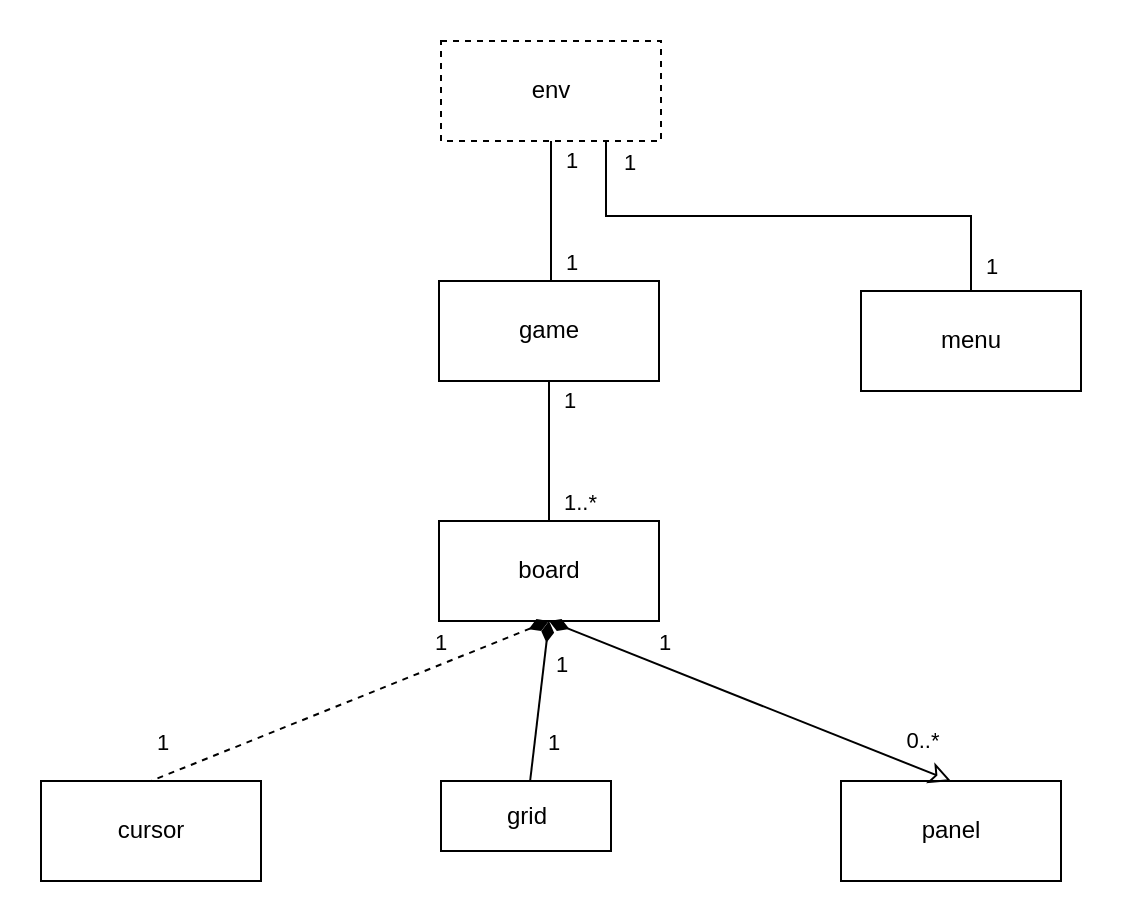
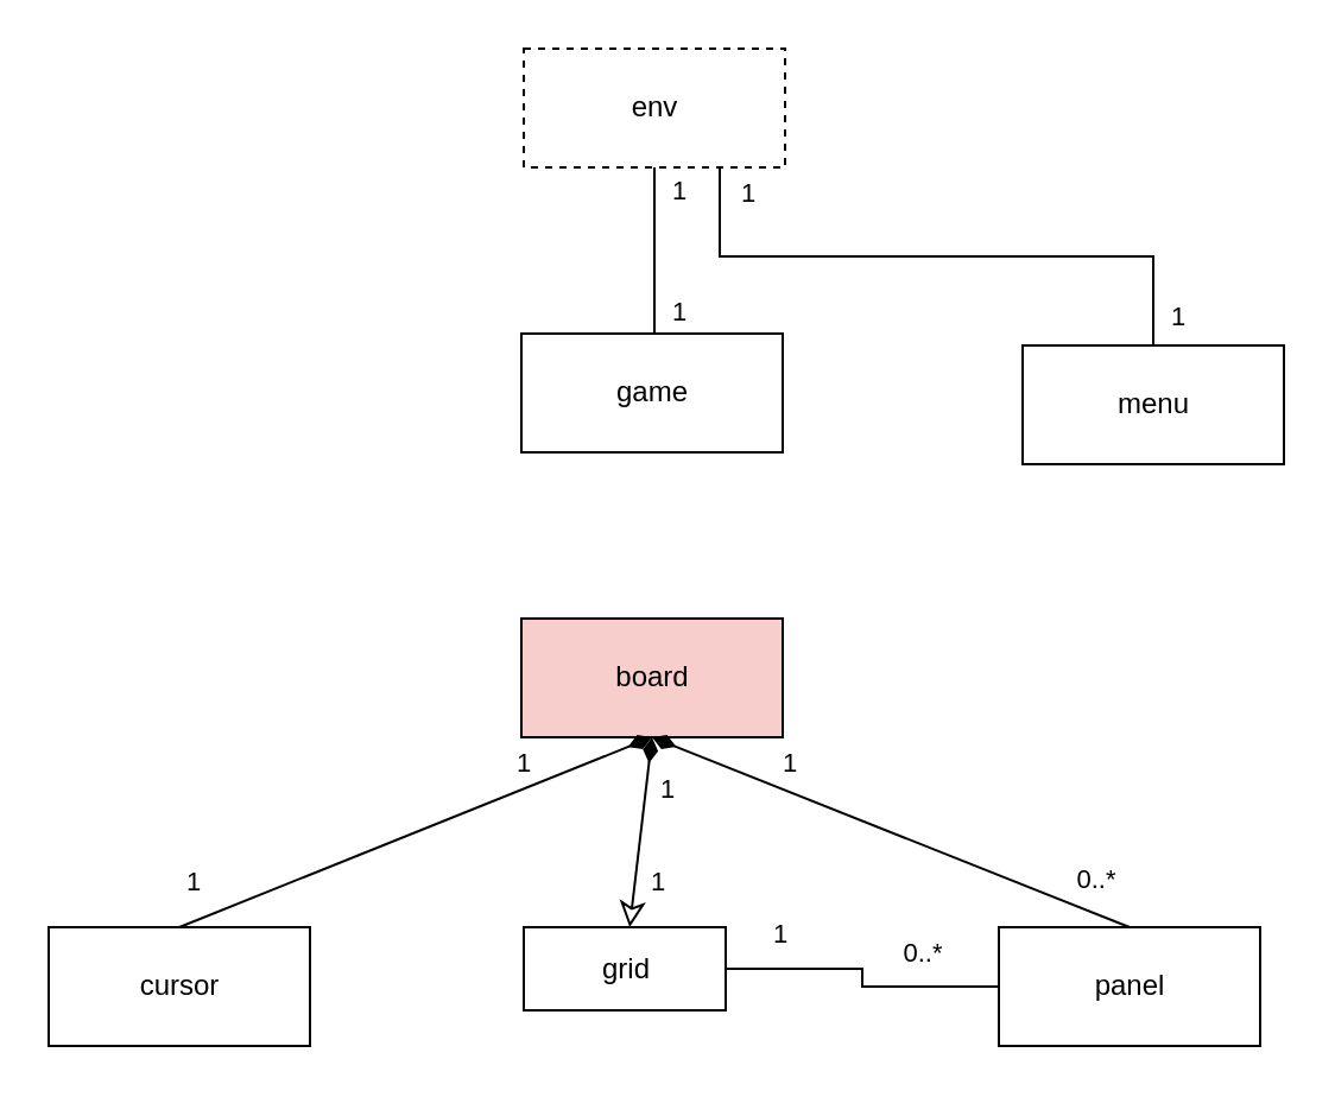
- <mxCell id="19" value="1" style="endArrow=none;html=1;endSize=12;startArrow=none;startSize=14;startFill=0;edgeStyle=orthogonalEdgeStyle;align=left;verticalAlign=middle;endFill=0;curved=1;" parent="1" source="18" target="8" edge="1"><mxGeometry x="-0.714" y="6" relative="1" as="geometry"><mxPoint x="160" y="230" as="sourcePoint" /><mxPoint x="320" y="230" as="targetPoint" /><mxPoint as="offset" /></mxGeometry></mxCell>
- <mxCell id="20" value="1..*" style="edgeLabel;html=1;align=left;verticalAlign=middle;resizable=0;points=[];" parent="19" vertex="1" connectable="0"><mxGeometry x="0.717" y="2" relative="1" as="geometry"><mxPoint x="4" as="offset" /></mxGeometry></mxCell>
- <mxCell id="8" value="board" style="html=1;" parent="1" vertex="1"><mxGeometry x="219" y="260" width="110" height="50" as="geometry" /></mxCell>
+ <mxCell id="8" value="board" style="html=1;fillColor=#f8cecc;" parent="1" vertex="1"><mxGeometry x="219" y="260" width="110" height="50" as="geometry" /></mxCell>
- <mxCell id="12" value="" style="endArrow=none;startArrow=diamondThin;endFill=0;startFill=1;html=1;verticalAlign=bottom;labelBackgroundColor=none;strokeWidth=1;startSize=8;endSize=8;exitX=0.5;exitY=1;exitDx=0;exitDy=0;entryX=0.5;entryY=0;entryDx=0;entryDy=0;dashed=1;" parent="1" source="8" target="7" edge="1"><mxGeometry width="160" relative="1" as="geometry"><mxPoint x="284" y="320" as="sourcePoint" /><mxPoint x="284.762" y="400" as="targetPoint" /></mxGeometry></mxCell>
+ <mxCell id="12" value="" style="endArrow=none;startArrow=diamondThin;endFill=0;startFill=1;html=1;verticalAlign=bottom;labelBackgroundColor=none;strokeWidth=1;startSize=8;endSize=8;exitX=0.5;exitY=1;exitDx=0;exitDy=0;entryX=0.5;entryY=0;entryDx=0;entryDy=0;" parent="1" source="8" target="7" edge="1"><mxGeometry width="160" relative="1" as="geometry"><mxPoint x="284" y="320" as="sourcePoint" /><mxPoint x="284.762" y="400" as="targetPoint" /></mxGeometry></mxCell>
- <mxCell id="9" value="" style="endArrow=none;startArrow=diamondThin;endFill=0;startFill=1;html=1;verticalAlign=bottom;labelBackgroundColor=none;strokeWidth=1;startSize=8;endSize=8;exitX=0.5;exitY=1;exitDx=0;exitDy=0;" parent="1" source="8" target="5" edge="1"><mxGeometry width="160" relative="1" as="geometry"><mxPoint x="280" y="310" as="sourcePoint" /><mxPoint x="400" y="170" as="targetPoint" /></mxGeometry></mxCell>
+ <mxCell id="9" value="" style="endArrow=classic;startArrow=diamondThin;endFill=0;startFill=1;html=1;verticalAlign=bottom;labelBackgroundColor=none;strokeWidth=1;startSize=8;endSize=8;exitX=0.5;exitY=1;exitDx=0;exitDy=0;" parent="1" source="8" target="5" edge="1"><mxGeometry width="160" relative="1" as="geometry"><mxPoint x="280" y="310" as="sourcePoint" /><mxPoint x="400" y="170" as="targetPoint" /></mxGeometry></mxCell>
- <mxCell id="15" value="" style="endArrow=classic;startArrow=diamondThin;endFill=0;startFill=1;html=1;verticalAlign=bottom;labelBackgroundColor=none;strokeWidth=1;startSize=8;endSize=8;exitX=0.5;exitY=1;exitDx=0;exitDy=0;entryX=0.5;entryY=0;entryDx=0;entryDy=0;" parent="1" source="8" target="6" edge="1"><mxGeometry width="160" relative="1" as="geometry"><mxPoint x="284" y="320" as="sourcePoint" /><mxPoint x="85" y="400" as="targetPoint" /></mxGeometry></mxCell>
+ <mxCell id="15" value="" style="endArrow=none;startArrow=diamondThin;endFill=0;startFill=1;html=1;verticalAlign=bottom;labelBackgroundColor=none;strokeWidth=1;startSize=8;endSize=8;exitX=0.5;exitY=1;exitDx=0;exitDy=0;entryX=0.5;entryY=0;entryDx=0;entryDy=0;" parent="1" source="8" target="6" edge="1"><mxGeometry width="160" relative="1" as="geometry"><mxPoint x="284" y="320" as="sourcePoint" /><mxPoint x="85" y="400" as="targetPoint" /></mxGeometry></mxCell>
+ <mxCell id="2" style="edgeStyle=orthogonalEdgeStyle;rounded=0;orthogonalLoop=1;jettySize=auto;html=1;exitX=1;exitY=0.5;exitDx=0;exitDy=0;align=left;verticalAlign=middle;endArrow=none;endFill=0;" parent="1" source="5" target="6" edge="1"><mxGeometry relative="1" as="geometry" /></mxCell>
+ <mxCell id="3" value="1" style="edgeLabel;html=1;align=center;verticalAlign=middle;resizable=0;points=[];" parent="2" vertex="1" connectable="0"><mxGeometry x="-0.25" y="2" relative="1" as="geometry"><mxPoint x="-24" y="-13" as="offset" /></mxGeometry></mxCell>
+ <mxCell id="4" value="0..*" style="edgeLabel;html=1;align=center;verticalAlign=middle;resizable=0;points=[];" parent="2" vertex="1" connectable="0"><mxGeometry x="0.241" y="-1" relative="1" as="geometry"><mxPoint x="14" y="-16" as="offset" /></mxGeometry></mxCell>
